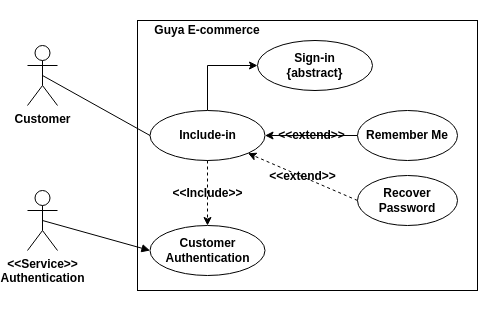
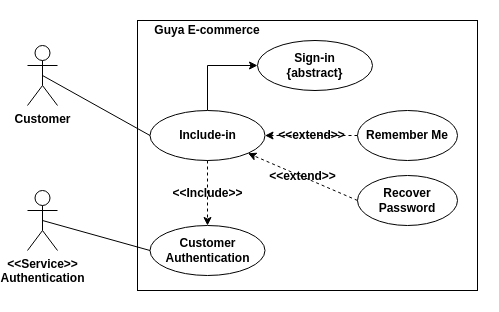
- <mxCell id="10" value="&amp;lt;&amp;lt;extend&amp;gt;&amp;gt;" style="html=1;verticalAlign=middle;entryX=1;entryY=0.5;entryDx=0;entryDy=0;fontSize=12;fontStyle=1;fillColor=#ffffff;labelBackgroundColor=none;labelBorderColor=none;exitX=0;exitY=0.5;exitDx=0;exitDy=0;dashed=0;" edge="1" parent="1" source="13" target="7"><mxGeometry relative="1" as="geometry"><mxPoint x="759.64" y="414" as="sourcePoint" /><mxPoint x="309.995" y="401.322" as="targetPoint" /><Array as="points" /></mxGeometry></mxCell>
+ <mxCell id="10" value="&amp;lt;&amp;lt;extend&amp;gt;&amp;gt;" style="html=1;verticalAlign=middle;entryX=1;entryY=0.5;entryDx=0;entryDy=0;fontSize=12;fontStyle=1;fillColor=#ffffff;labelBackgroundColor=none;labelBorderColor=none;exitX=0;exitY=0.5;exitDx=0;exitDy=0;dashed=1;" edge="1" parent="1" source="13" target="7"><mxGeometry relative="1" as="geometry"><mxPoint x="759.64" y="414" as="sourcePoint" /><mxPoint x="309.995" y="401.322" as="targetPoint" /><Array as="points" /></mxGeometry></mxCell>
- <mxCell id="15" style="edgeStyle=none;orthogonalLoop=1;jettySize=auto;html=1;exitX=0.5;exitY=0.5;exitDx=0;exitDy=0;exitPerimeter=0;entryX=0;entryY=0.5;entryDx=0;entryDy=0;endArrow=block;" edge="1" parent="1" source="16" target="8"><mxGeometry relative="1" as="geometry" /></mxCell>
+ <mxCell id="15" style="edgeStyle=none;orthogonalLoop=1;jettySize=auto;html=1;exitX=0.5;exitY=0.5;exitDx=0;exitDy=0;exitPerimeter=0;entryX=0;entryY=0.5;entryDx=0;entryDy=0;endArrow=none;" edge="1" parent="1" source="16" target="8"><mxGeometry relative="1" as="geometry" /></mxCell>
